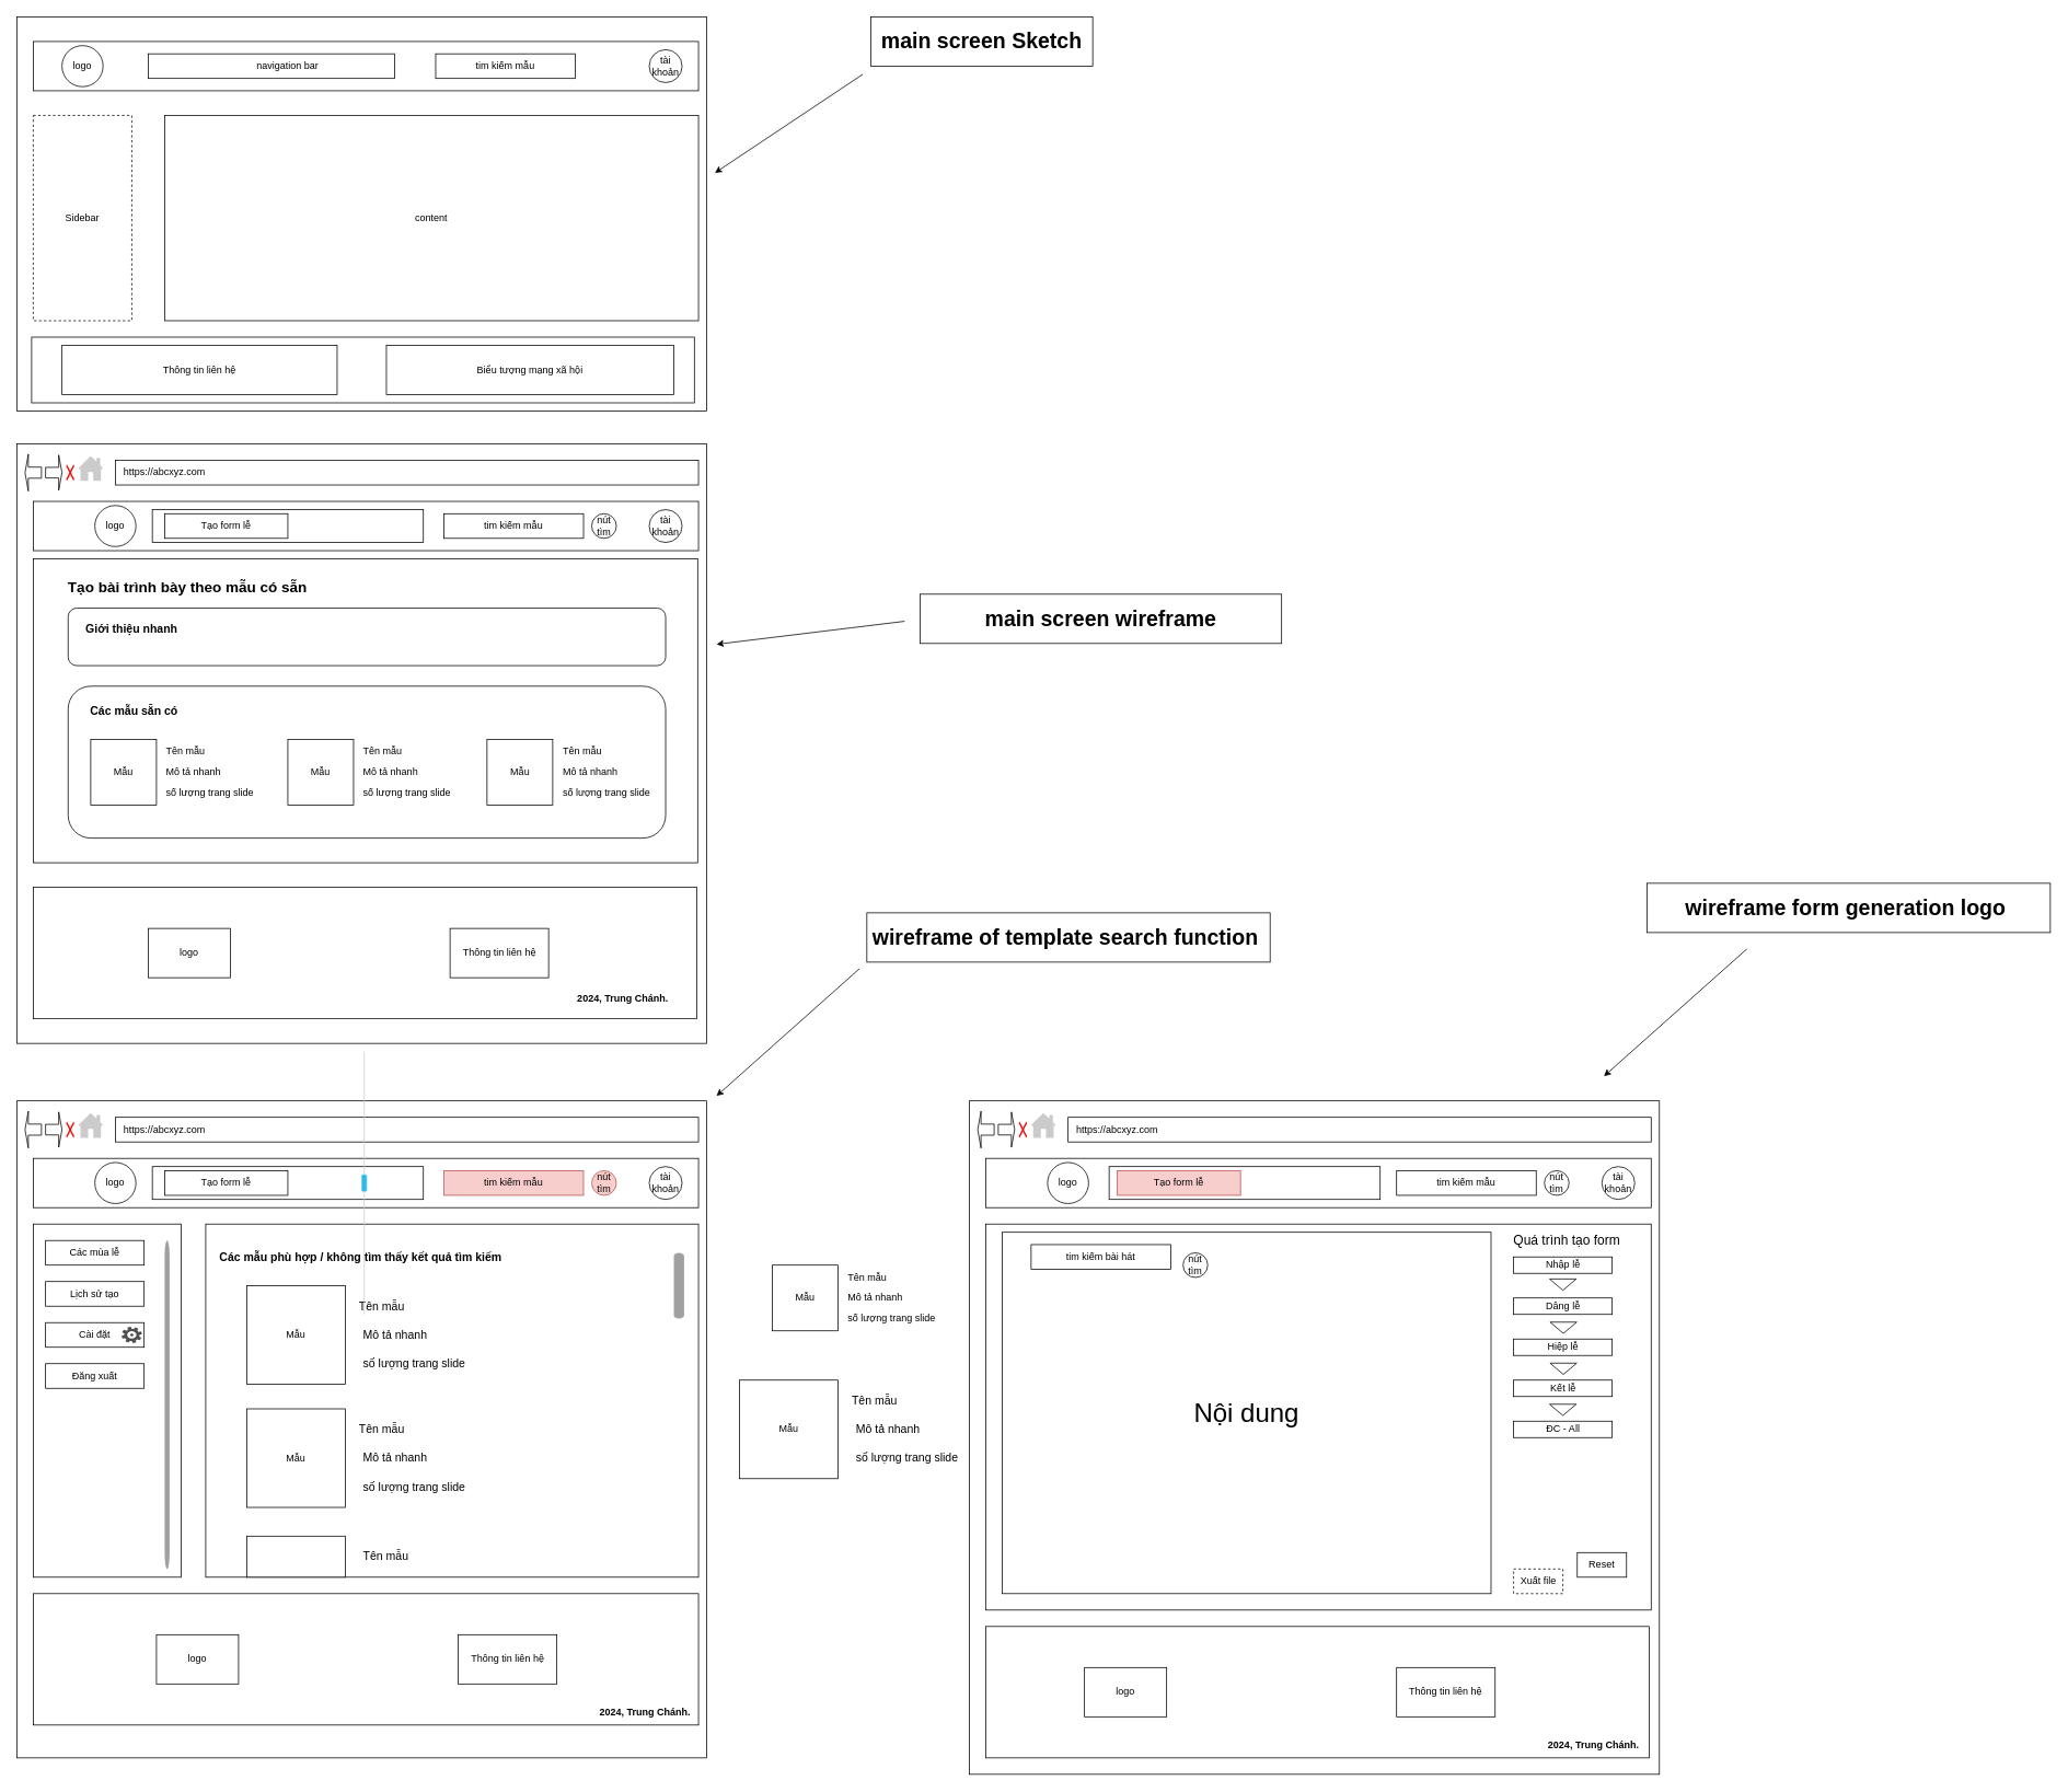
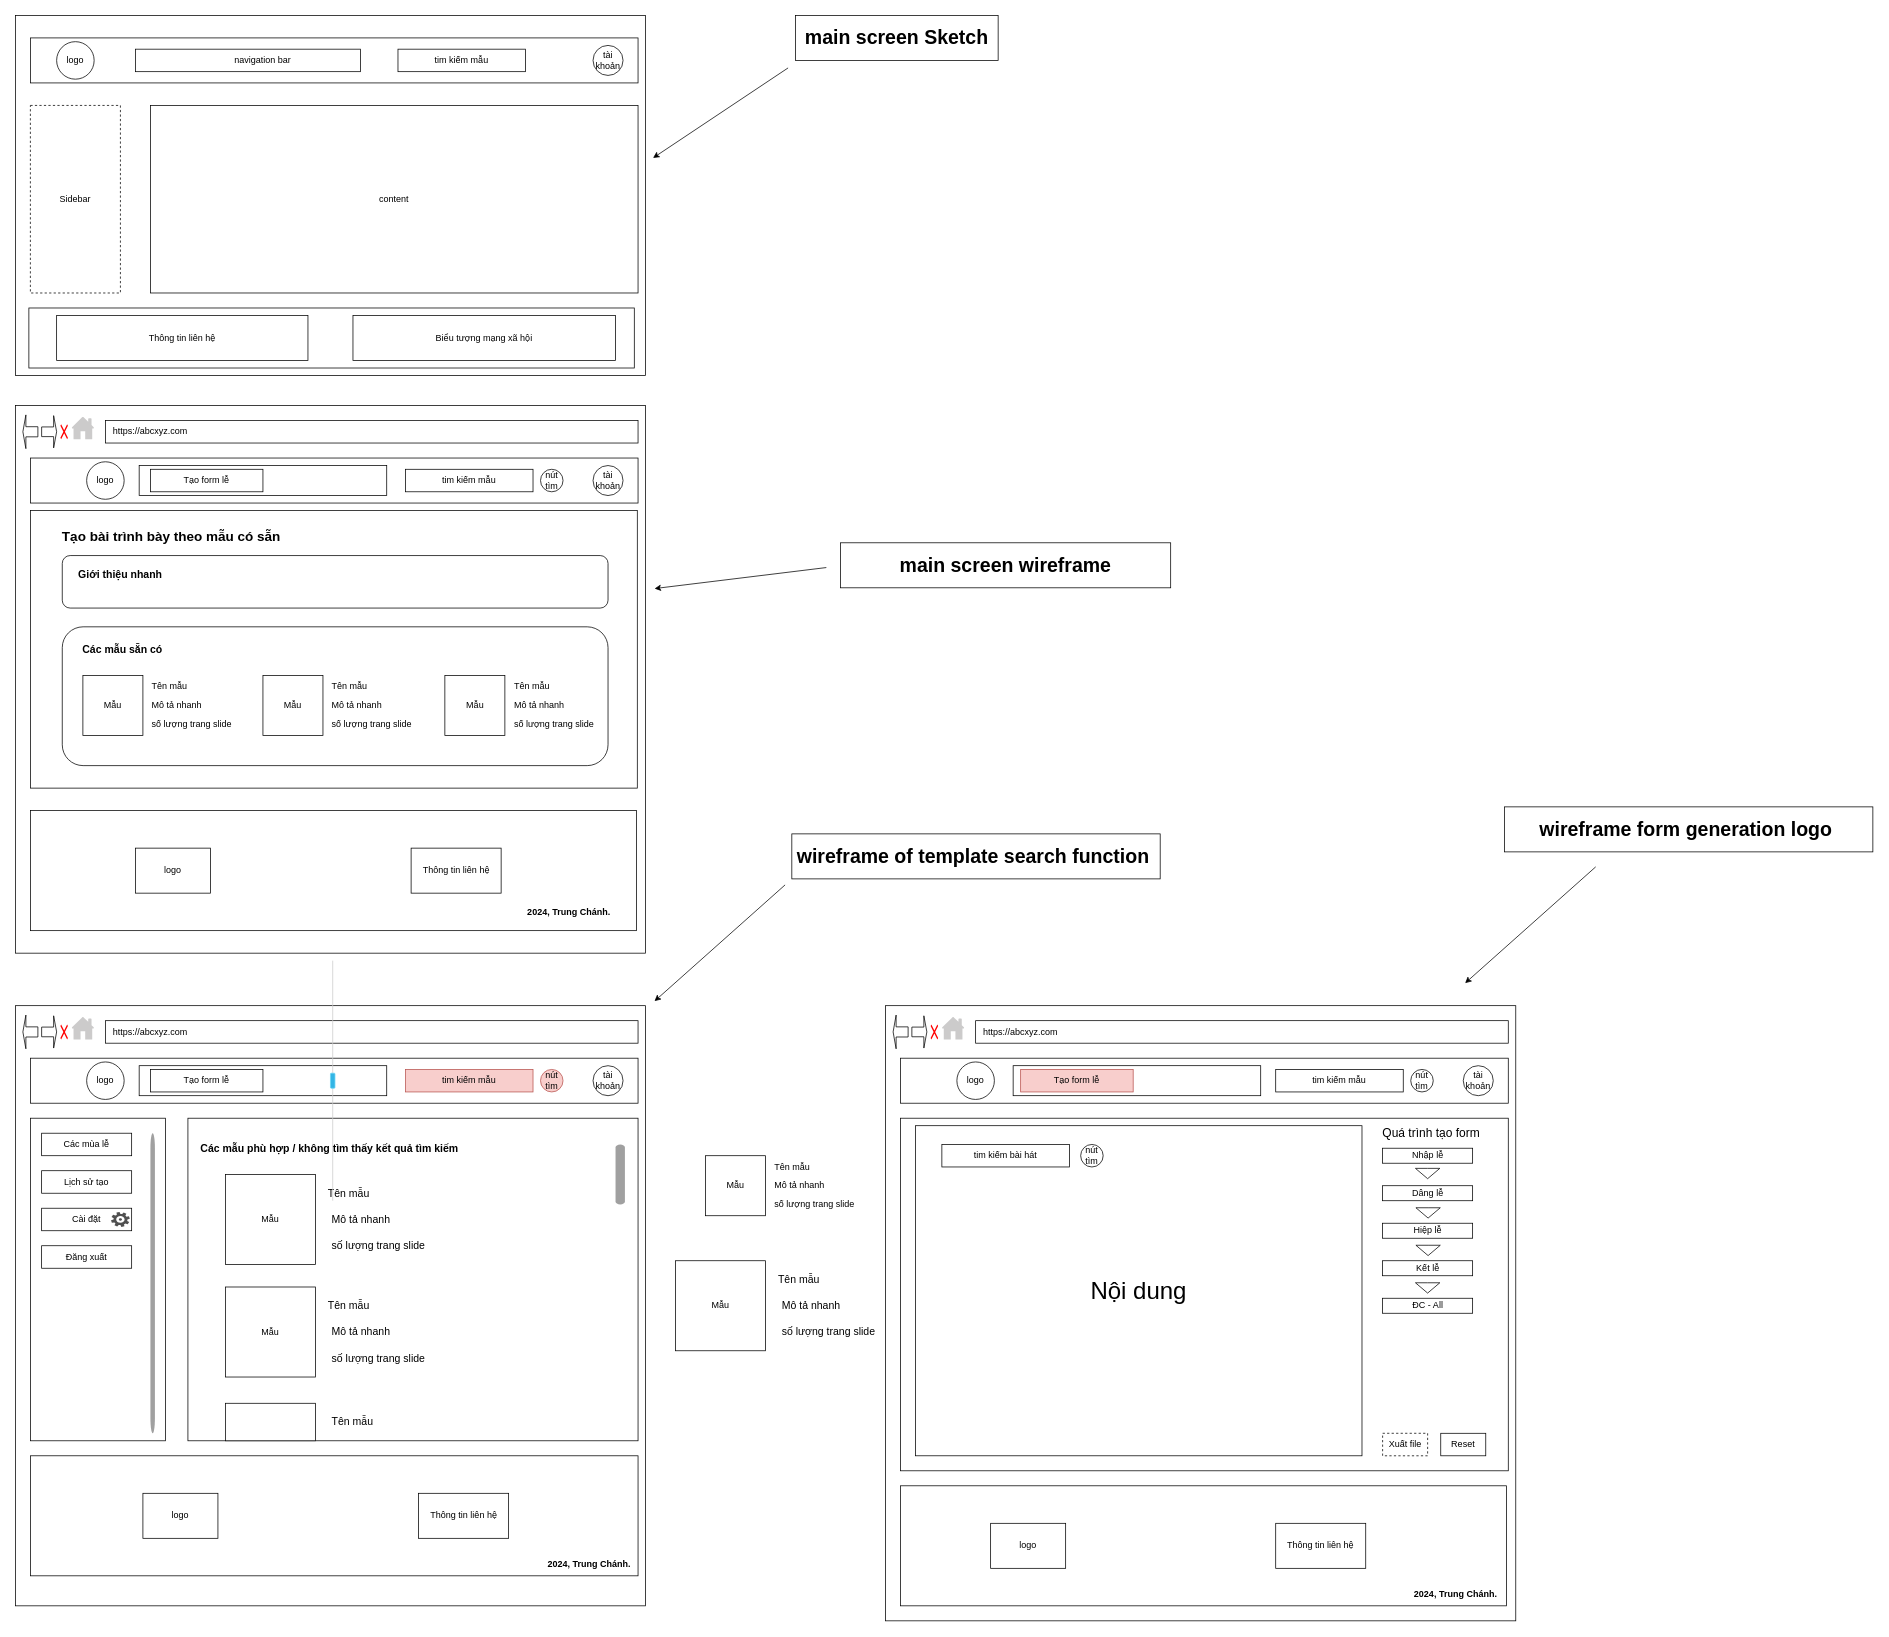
- <mxCell id="142" value="tim kiếm bài hát" style="rounded=0;whiteSpace=wrap;html=1;" parent="1" vertex="1"><mxGeometry x="1255" y="1515" width="170" height="30" as="geometry" /></mxCell>
+ <mxCell id="142" value="tim kiếm bài hát" style="rounded=0;whiteSpace=wrap;html=1;" parent="1" vertex="1"><mxGeometry x="1255" y="1525" width="170" height="30" as="geometry" /></mxCell>
- <mxCell id="118" value="Reset" style="rounded=0;whiteSpace=wrap;html=1;" parent="1" vertex="1"><mxGeometry x="1920" y="1890" width="60" height="30" as="geometry" /></mxCell>
+ <mxCell id="118" value="Reset" style="rounded=0;whiteSpace=wrap;html=1;" parent="1" vertex="1"><mxGeometry x="1920" y="1910" width="60" height="30" as="geometry" /></mxCell>
